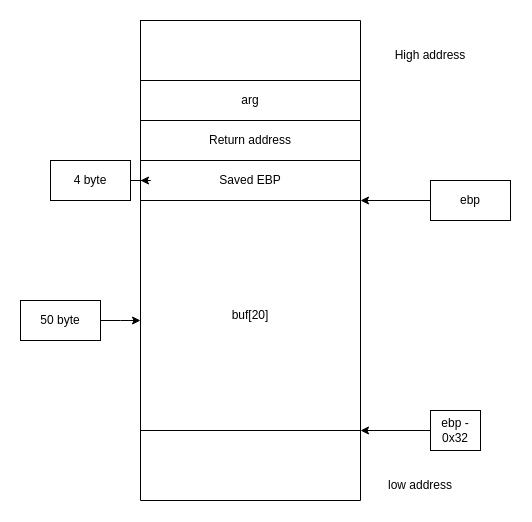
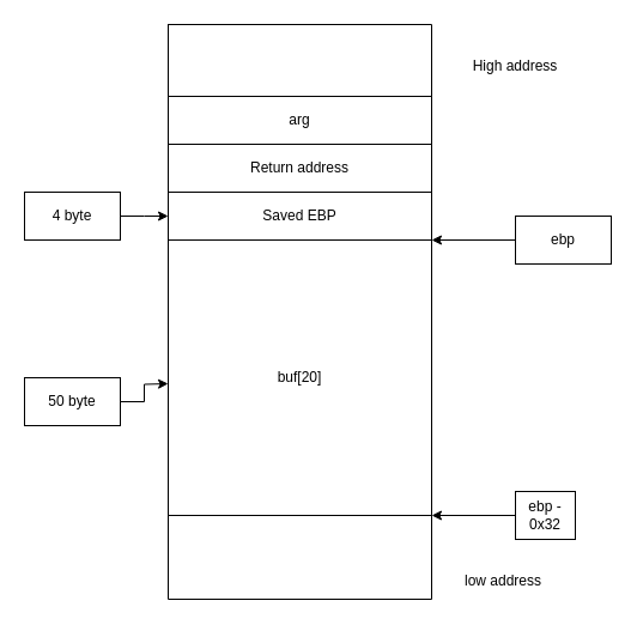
- <mxCell id="17" value="4 byte" style="whiteSpace=wrap;html=1;" vertex="1" parent="1"><mxGeometry x="50" y="160" width="80" height="40" as="geometry" /></mxCell>
+ <mxCell id="17" value="4 byte" style="whiteSpace=wrap;html=1;" vertex="1" parent="1"><mxGeometry x="20" y="160" width="80" height="40" as="geometry" /></mxCell>
- <mxCell id="19" value="50 byte" style="whiteSpace=wrap;html=1;" vertex="1" parent="1"><mxGeometry x="20" y="300" width="80" height="40" as="geometry" /></mxCell>
+ <mxCell id="19" value="50 byte" style="whiteSpace=wrap;html=1;" vertex="1" parent="1"><mxGeometry x="20" y="315" width="80" height="40" as="geometry" /></mxCell>
